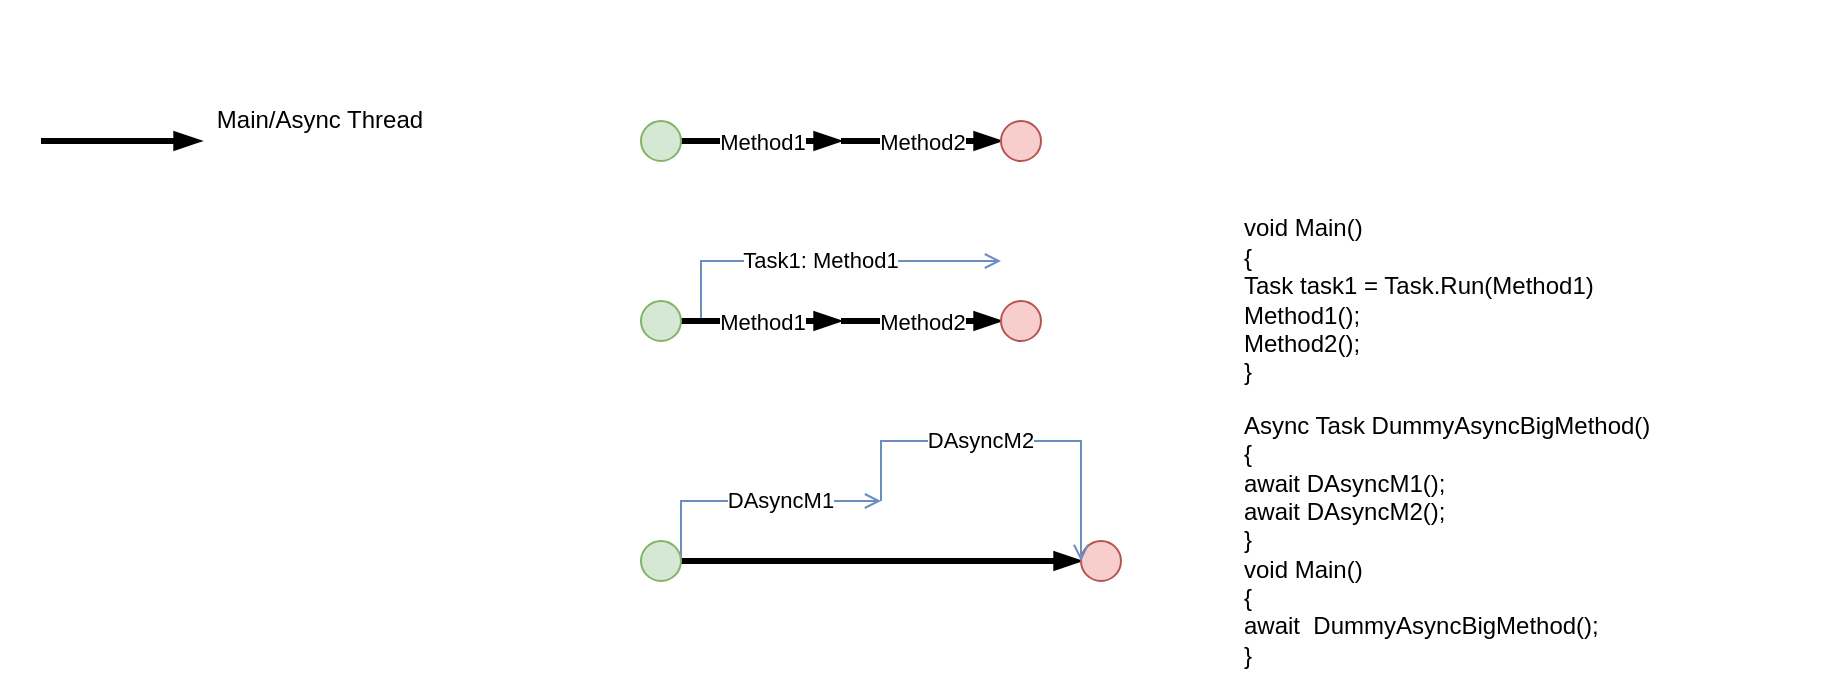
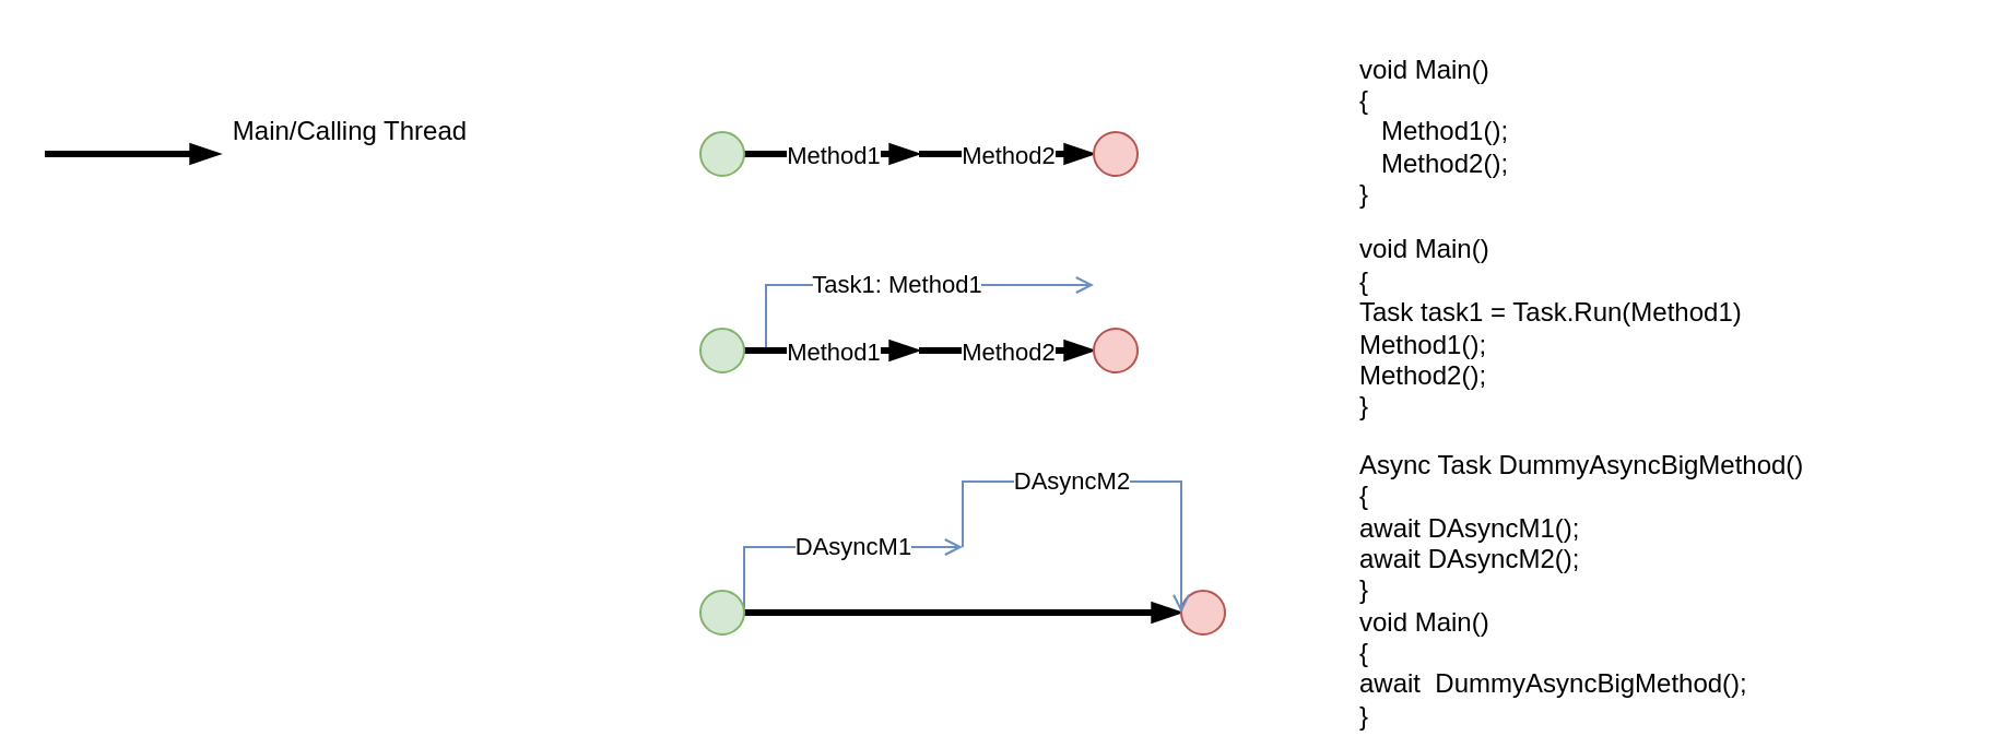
- <mxCell id="4" value="Main/Async Thread" style="text;html=1;strokeColor=none;fillColor=none;align=center;verticalAlign=middle;whiteSpace=wrap;rounded=0;" vertex="1" parent="1"><mxGeometry x="100" y="50" width="120" height="20" as="geometry" /></mxCell>
+ <mxCell id="4" value="Main/Calling Thread" style="text;html=1;strokeColor=none;fillColor=none;align=center;verticalAlign=middle;whiteSpace=wrap;rounded=0;" vertex="1" parent="1"><mxGeometry x="100" y="50" width="120" height="20" as="geometry" /></mxCell>
+ <mxCell id="11" value="void Main()&lt;br&gt;{&lt;br&gt;&amp;nbsp; &amp;nbsp;Method1();&amp;nbsp; &amp;nbsp; &amp;nbsp; &amp;nbsp; &amp;nbsp; &amp;nbsp; &amp;nbsp; &amp;nbsp; &amp;nbsp;&lt;br&gt;&amp;nbsp; &amp;nbsp;Method2();&amp;nbsp; &amp;nbsp; &amp;nbsp;&lt;br&gt;}" style="text;html=1;strokeColor=none;fillColor=none;align=left;verticalAlign=middle;whiteSpace=wrap;rounded=0;" vertex="1" parent="1"><mxGeometry x="620" y="20" width="200" height="80" as="geometry" /></mxCell>
